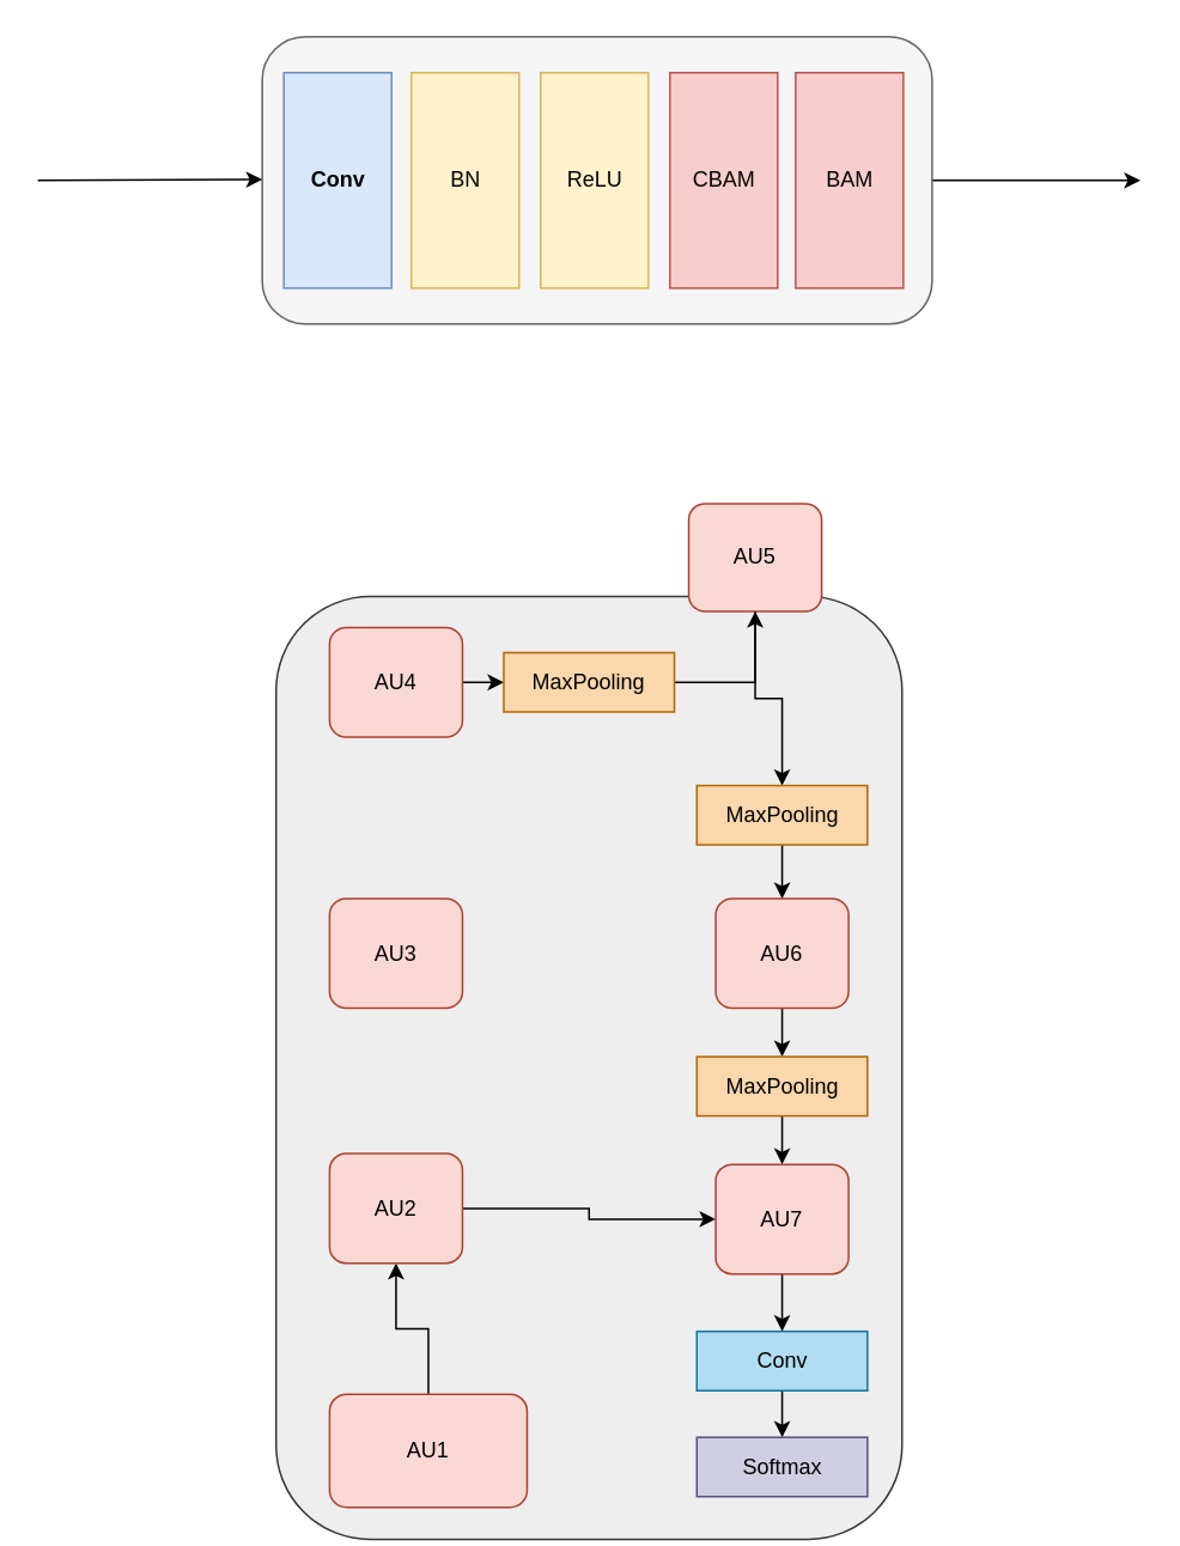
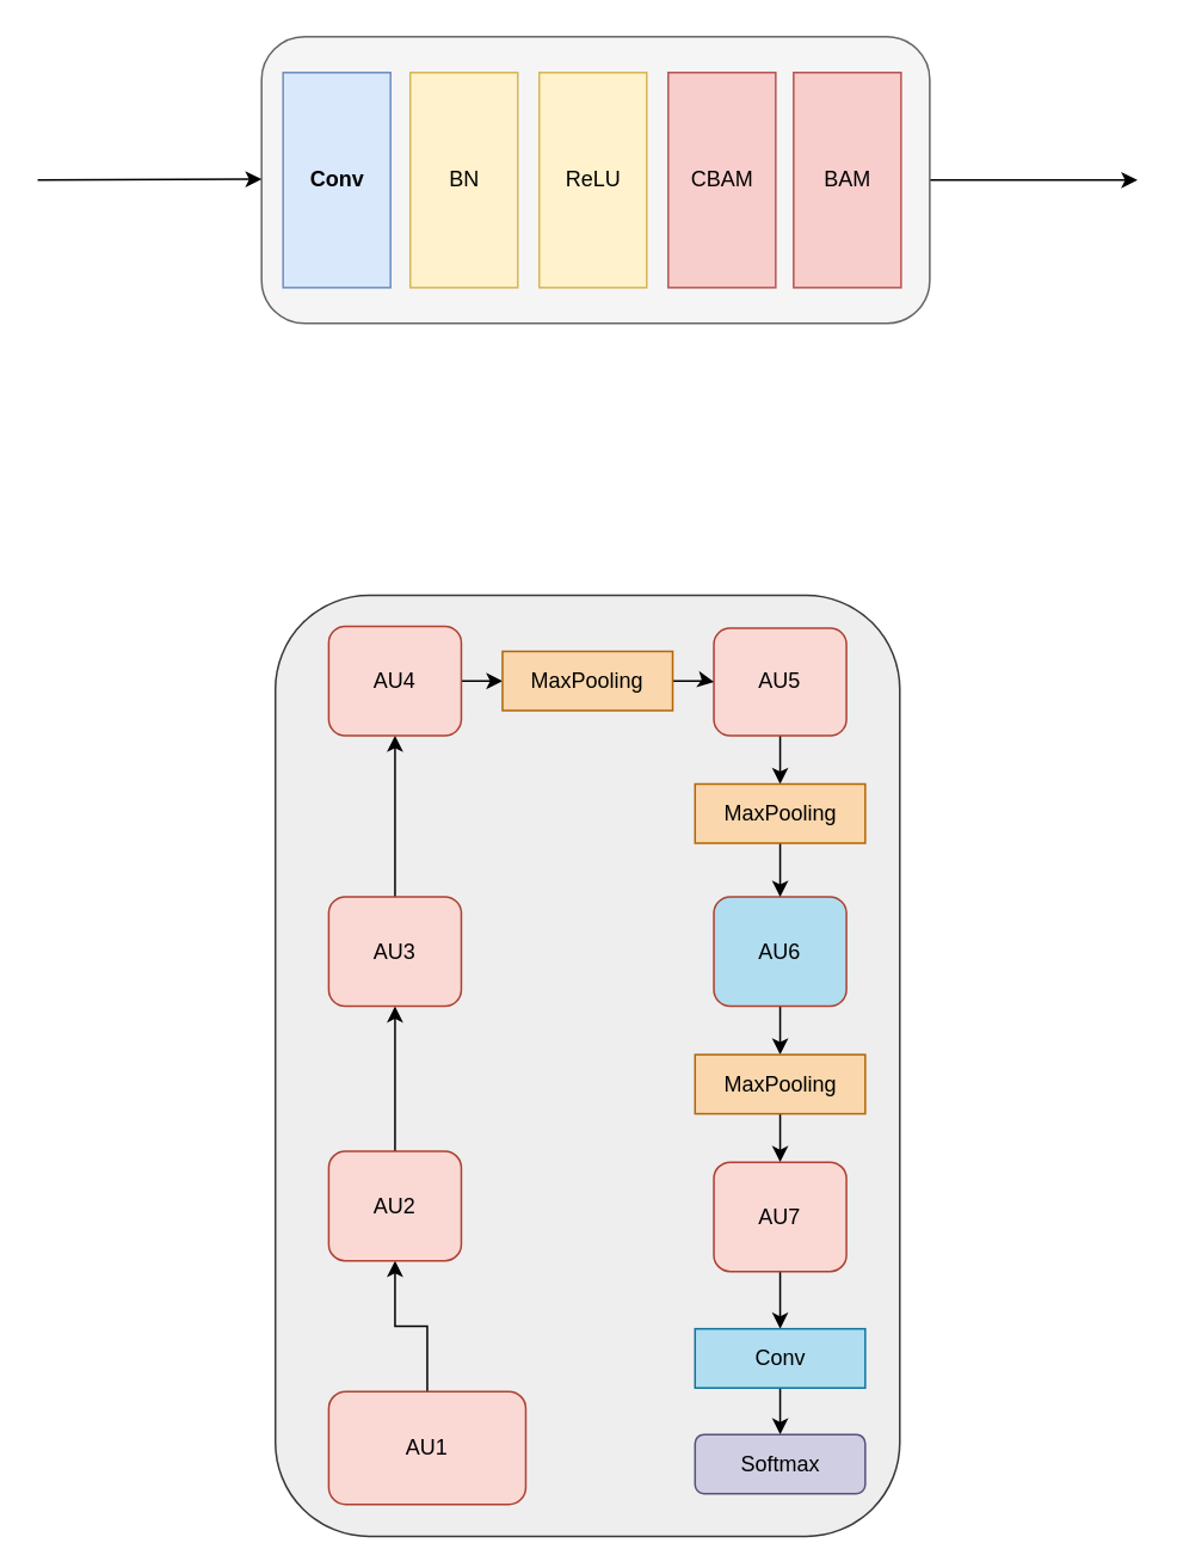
- <mxCell id="24" value="AU5" style="rounded=1;whiteSpace=wrap;html=1;fillColor=#fad9d5;strokeColor=#ae4132;" vertex="1" parent="1"><mxGeometry x="383" y="280" width="74" height="60" as="geometry" /></mxCell>
+ <mxCell id="24" value="AU5" style="rounded=1;whiteSpace=wrap;html=1;fillColor=#fad9d5;strokeColor=#ae4132;" vertex="1" parent="1"><mxGeometry x="398" y="350" width="74" height="60" as="geometry" /></mxCell>
+ <mxCell id="15" value="" style="edgeStyle=orthogonalEdgeStyle;rounded=0;orthogonalLoop=1;jettySize=auto;html=1;" edge="1" parent="1" source="16" target="18"><mxGeometry relative="1" as="geometry" /></mxCell>
- <mxCell id="22" value="AU6" style="rounded=1;whiteSpace=wrap;html=1;fillColor=#fad9d5;strokeColor=#ae4132;" vertex="1" parent="1"><mxGeometry x="398" y="500" width="74" height="61" as="geometry" /></mxCell>
+ <mxCell id="22" value="AU6" style="rounded=1;whiteSpace=wrap;html=1;fillColor=#b1ddf0;strokeColor=#ae4132;" vertex="1" parent="1"><mxGeometry x="398" y="500" width="74" height="61" as="geometry" /></mxCell>
- <mxCell id="13" value="" style="edgeStyle=orthogonalEdgeStyle;rounded=0;orthogonalLoop=1;jettySize=auto;html=1;" edge="1" parent="1" source="14" target="20"><mxGeometry relative="1" as="geometry" /></mxCell>
+ <mxCell id="13" value="" style="edgeStyle=orthogonalEdgeStyle;rounded=0;orthogonalLoop=1;jettySize=auto;html=1;" edge="1" parent="1" source="14" target="16"><mxGeometry relative="1" as="geometry" /></mxCell>
- <mxCell id="33" value="Softmax" style="rounded=0;whiteSpace=wrap;html=1;fillColor=#d0cee2;strokeColor=#56517e;" vertex="1" parent="1"><mxGeometry x="387.5" y="800" width="95" height="33" as="geometry" /></mxCell>
+ <mxCell id="33" value="Softmax" style="whiteSpace=wrap;html=1;fillColor=#d0cee2;strokeColor=#56517e;rounded=1;" vertex="1" parent="1"><mxGeometry x="387.5" y="800" width="95" height="33" as="geometry" /></mxCell>
